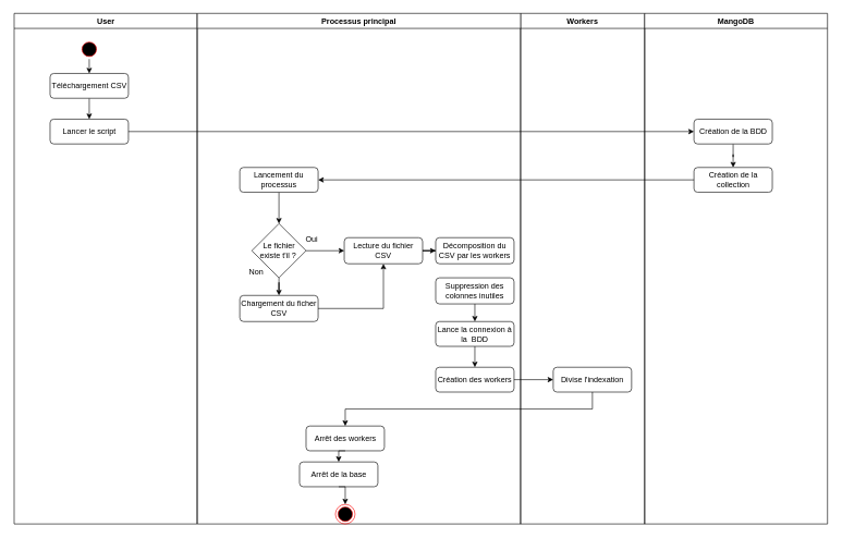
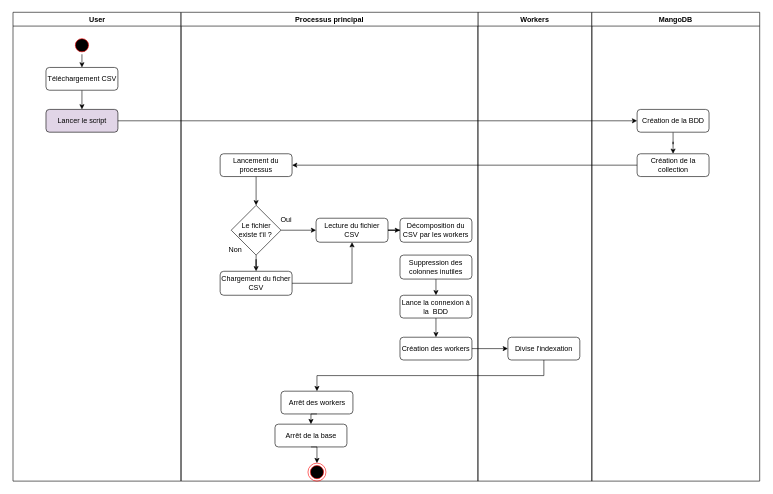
- <mxCell id="7" value="Lancer le script" style="rounded=1;whiteSpace=wrap;html=1;" vertex="1" parent="2"><mxGeometry x="55" y="162" width="120" height="38" as="geometry" /></mxCell>
+ <mxCell id="7" value="Lancer le script" style="rounded=1;whiteSpace=wrap;html=1;fillColor=#e1d5e7;" vertex="1" parent="2"><mxGeometry x="55" y="162" width="120" height="38" as="geometry" /></mxCell>
